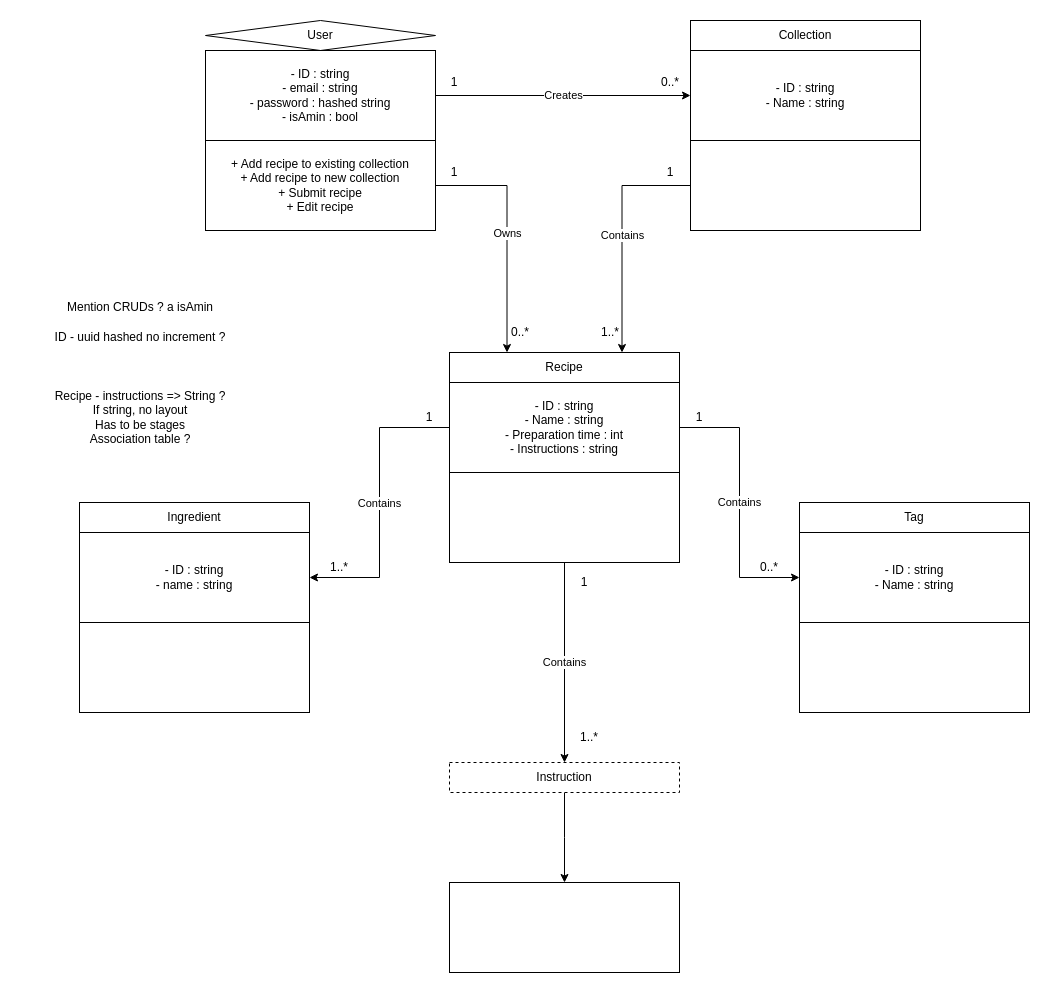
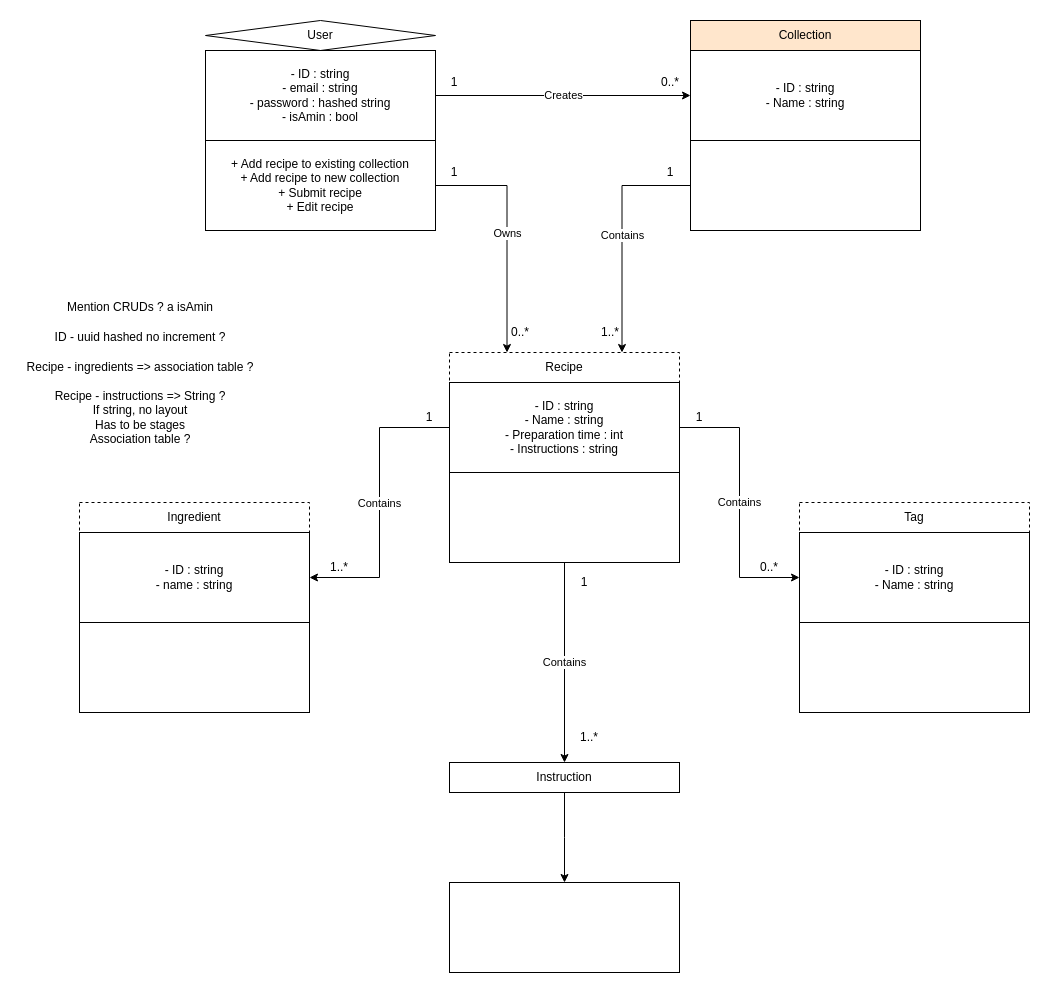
- <mxCell id="43" value="Collection" style="rounded=0;whiteSpace=wrap;html=1;" parent="41" vertex="1"><mxGeometry width="230" height="30" as="geometry" /></mxCell>
+ <mxCell id="43" value="Collection" style="rounded=0;whiteSpace=wrap;html=1;fillColor=#ffe6cc;" parent="41" vertex="1"><mxGeometry width="230" height="30" as="geometry" /></mxCell>
+ <mxCell id="13" value="&lt;div&gt;Recipe - ingredients =&amp;gt; association table ?&lt;/div&gt;" style="text;html=1;align=center;verticalAlign=middle;whiteSpace=wrap;rounded=0;" parent="1" vertex="1"><mxGeometry x="20" y="352" width="240" height="30" as="geometry" /></mxCell>
- <mxCell id="4" value="Recipe" style="rounded=0;whiteSpace=wrap;html=1;" parent="2" vertex="1"><mxGeometry width="230" height="30" as="geometry" /></mxCell>
+ <mxCell id="4" value="Recipe" style="rounded=0;whiteSpace=wrap;html=1;dashed=1;" parent="2" vertex="1"><mxGeometry width="230" height="30" as="geometry" /></mxCell>
- <mxCell id="9" value="Ingredient" style="rounded=0;whiteSpace=wrap;html=1;" parent="7" vertex="1"><mxGeometry width="230" height="30" as="geometry" /></mxCell>
+ <mxCell id="9" value="Ingredient" style="rounded=0;whiteSpace=wrap;html=1;dashed=1;" parent="7" vertex="1"><mxGeometry width="230" height="30" as="geometry" /></mxCell>
- <mxCell id="20" value="Tag" style="rounded=0;whiteSpace=wrap;html=1;" parent="18" vertex="1"><mxGeometry width="230" height="30" as="geometry" /></mxCell>
+ <mxCell id="20" value="Tag" style="rounded=0;whiteSpace=wrap;html=1;dashed=1;" parent="18" vertex="1"><mxGeometry width="230" height="30" as="geometry" /></mxCell>
- <mxCell id="28" value="Instruction" style="rounded=0;whiteSpace=wrap;html=1;dashed=1;" parent="26" vertex="1"><mxGeometry width="230" height="30" as="geometry" /></mxCell>
+ <mxCell id="28" value="Instruction" style="rounded=0;whiteSpace=wrap;html=1;" parent="26" vertex="1"><mxGeometry width="230" height="30" as="geometry" /></mxCell>
